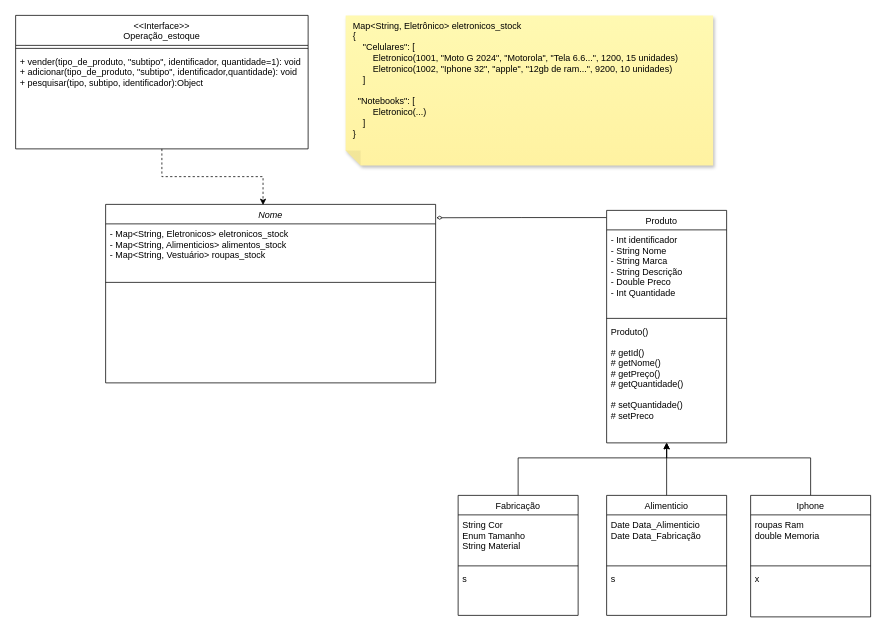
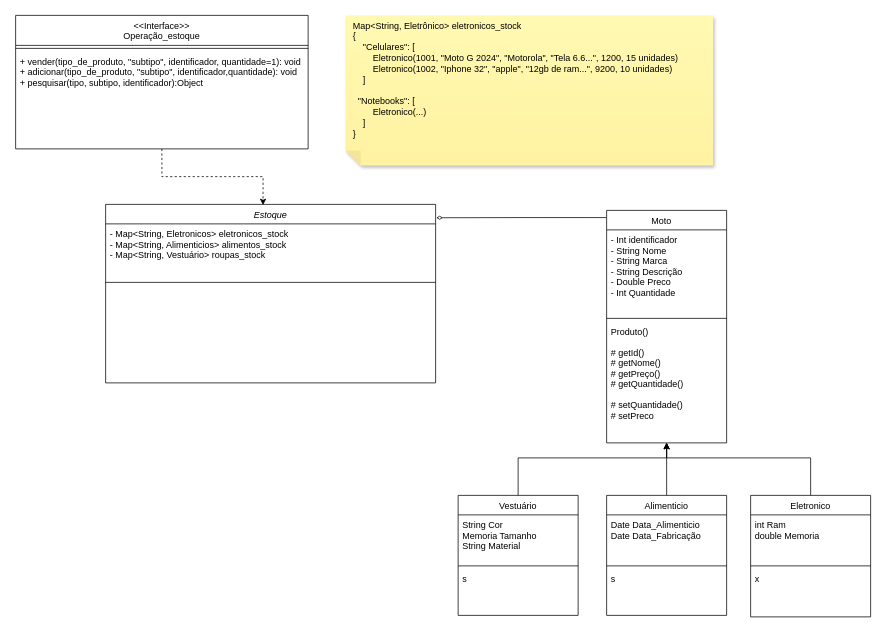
- <mxCell id="2" value="Nome" style="swimlane;fontStyle=2;align=center;verticalAlign=top;childLayout=stackLayout;horizontal=1;startSize=26;horizontalStack=0;resizeParent=1;resizeLast=0;collapsible=1;marginBottom=0;rounded=0;shadow=0;strokeWidth=1;" vertex="1" parent="1"><mxGeometry x="140" y="272" width="440" height="238" as="geometry"><mxRectangle x="230" y="140" width="160" height="26" as="alternateBounds" /></mxGeometry></mxCell>
+ <mxCell id="2" value="Estoque" style="swimlane;fontStyle=2;align=center;verticalAlign=top;childLayout=stackLayout;horizontal=1;startSize=26;horizontalStack=0;resizeParent=1;resizeLast=0;collapsible=1;marginBottom=0;rounded=0;shadow=0;strokeWidth=1;" vertex="1" parent="1"><mxGeometry x="140" y="272" width="440" height="238" as="geometry"><mxRectangle x="230" y="140" width="160" height="26" as="alternateBounds" /></mxGeometry></mxCell>
- <mxCell id="5" value="Produto    " style="swimlane;fontStyle=0;align=center;verticalAlign=top;childLayout=stackLayout;horizontal=1;startSize=26;horizontalStack=0;resizeParent=1;resizeLast=0;collapsible=1;marginBottom=0;rounded=0;shadow=0;strokeWidth=1;" vertex="1" parent="1"><mxGeometry x="808" y="280" width="160" height="310" as="geometry"><mxRectangle x="550" y="140" width="160" height="26" as="alternateBounds" /></mxGeometry></mxCell>
+ <mxCell id="5" value="Moto    " style="swimlane;fontStyle=0;align=center;verticalAlign=top;childLayout=stackLayout;horizontal=1;startSize=26;horizontalStack=0;resizeParent=1;resizeLast=0;collapsible=1;marginBottom=0;rounded=0;shadow=0;strokeWidth=1;" vertex="1" parent="1"><mxGeometry x="808" y="280" width="160" height="310" as="geometry"><mxRectangle x="550" y="140" width="160" height="26" as="alternateBounds" /></mxGeometry></mxCell>
- <mxCell id="15" value="Fabricação" style="swimlane;fontStyle=0;align=center;verticalAlign=top;childLayout=stackLayout;horizontal=1;startSize=26;horizontalStack=0;resizeParent=1;resizeLast=0;collapsible=1;marginBottom=0;rounded=0;shadow=0;strokeWidth=1;" vertex="1" parent="1"><mxGeometry x="610" y="660" width="160" height="160" as="geometry"><mxRectangle x="550" y="140" width="160" height="26" as="alternateBounds" /></mxGeometry></mxCell>
+ <mxCell id="15" value="Vestuário" style="swimlane;fontStyle=0;align=center;verticalAlign=top;childLayout=stackLayout;horizontal=1;startSize=26;horizontalStack=0;resizeParent=1;resizeLast=0;collapsible=1;marginBottom=0;rounded=0;shadow=0;strokeWidth=1;" vertex="1" parent="1"><mxGeometry x="610" y="660" width="160" height="160" as="geometry"><mxRectangle x="550" y="140" width="160" height="26" as="alternateBounds" /></mxGeometry></mxCell>
- <mxCell id="20" value="Iphone" style="swimlane;fontStyle=0;align=center;verticalAlign=top;childLayout=stackLayout;horizontal=1;startSize=26;horizontalStack=0;resizeParent=1;resizeLast=0;collapsible=1;marginBottom=0;rounded=0;shadow=0;strokeWidth=1;" vertex="1" parent="1"><mxGeometry x="1000" y="660" width="160" height="162" as="geometry"><mxRectangle x="550" y="140" width="160" height="26" as="alternateBounds" /></mxGeometry></mxCell>
+ <mxCell id="20" value="Eletronico" style="swimlane;fontStyle=0;align=center;verticalAlign=top;childLayout=stackLayout;horizontal=1;startSize=26;horizontalStack=0;resizeParent=1;resizeLast=0;collapsible=1;marginBottom=0;rounded=0;shadow=0;strokeWidth=1;" vertex="1" parent="1"><mxGeometry x="1000" y="660" width="160" height="162" as="geometry"><mxRectangle x="550" y="140" width="160" height="26" as="alternateBounds" /></mxGeometry></mxCell>
- <mxCell id="16" value="String Cor&#10;Enum Tamanho&#10;String Material&#10;" style="text;align=left;verticalAlign=top;spacingLeft=4;spacingRight=4;overflow=hidden;rotatable=0;points=[[0,0.5],[1,0.5]];portConstraint=eastwest;" vertex="1" parent="15"><mxGeometry y="26" width="160" height="64" as="geometry" /></mxCell>
+ <mxCell id="16" value="String Cor&#10;Memoria Tamanho&#10;String Material&#10;" style="text;align=left;verticalAlign=top;spacingLeft=4;spacingRight=4;overflow=hidden;rotatable=0;points=[[0,0.5],[1,0.5]];portConstraint=eastwest;" vertex="1" parent="15"><mxGeometry y="26" width="160" height="64" as="geometry" /></mxCell>
- <mxCell id="21" value="roupas Ram&#10;double Memoria&#10;" style="text;align=left;verticalAlign=top;spacingLeft=4;spacingRight=4;overflow=hidden;rotatable=0;points=[[0,0.5],[1,0.5]];portConstraint=eastwest;" vertex="1" parent="20"><mxGeometry y="26" width="160" height="64" as="geometry" /></mxCell>
+ <mxCell id="21" value="int Ram&#10;double Memoria&#10;" style="text;align=left;verticalAlign=top;spacingLeft=4;spacingRight=4;overflow=hidden;rotatable=0;points=[[0,0.5],[1,0.5]];portConstraint=eastwest;" vertex="1" parent="20"><mxGeometry y="26" width="160" height="64" as="geometry" /></mxCell>
